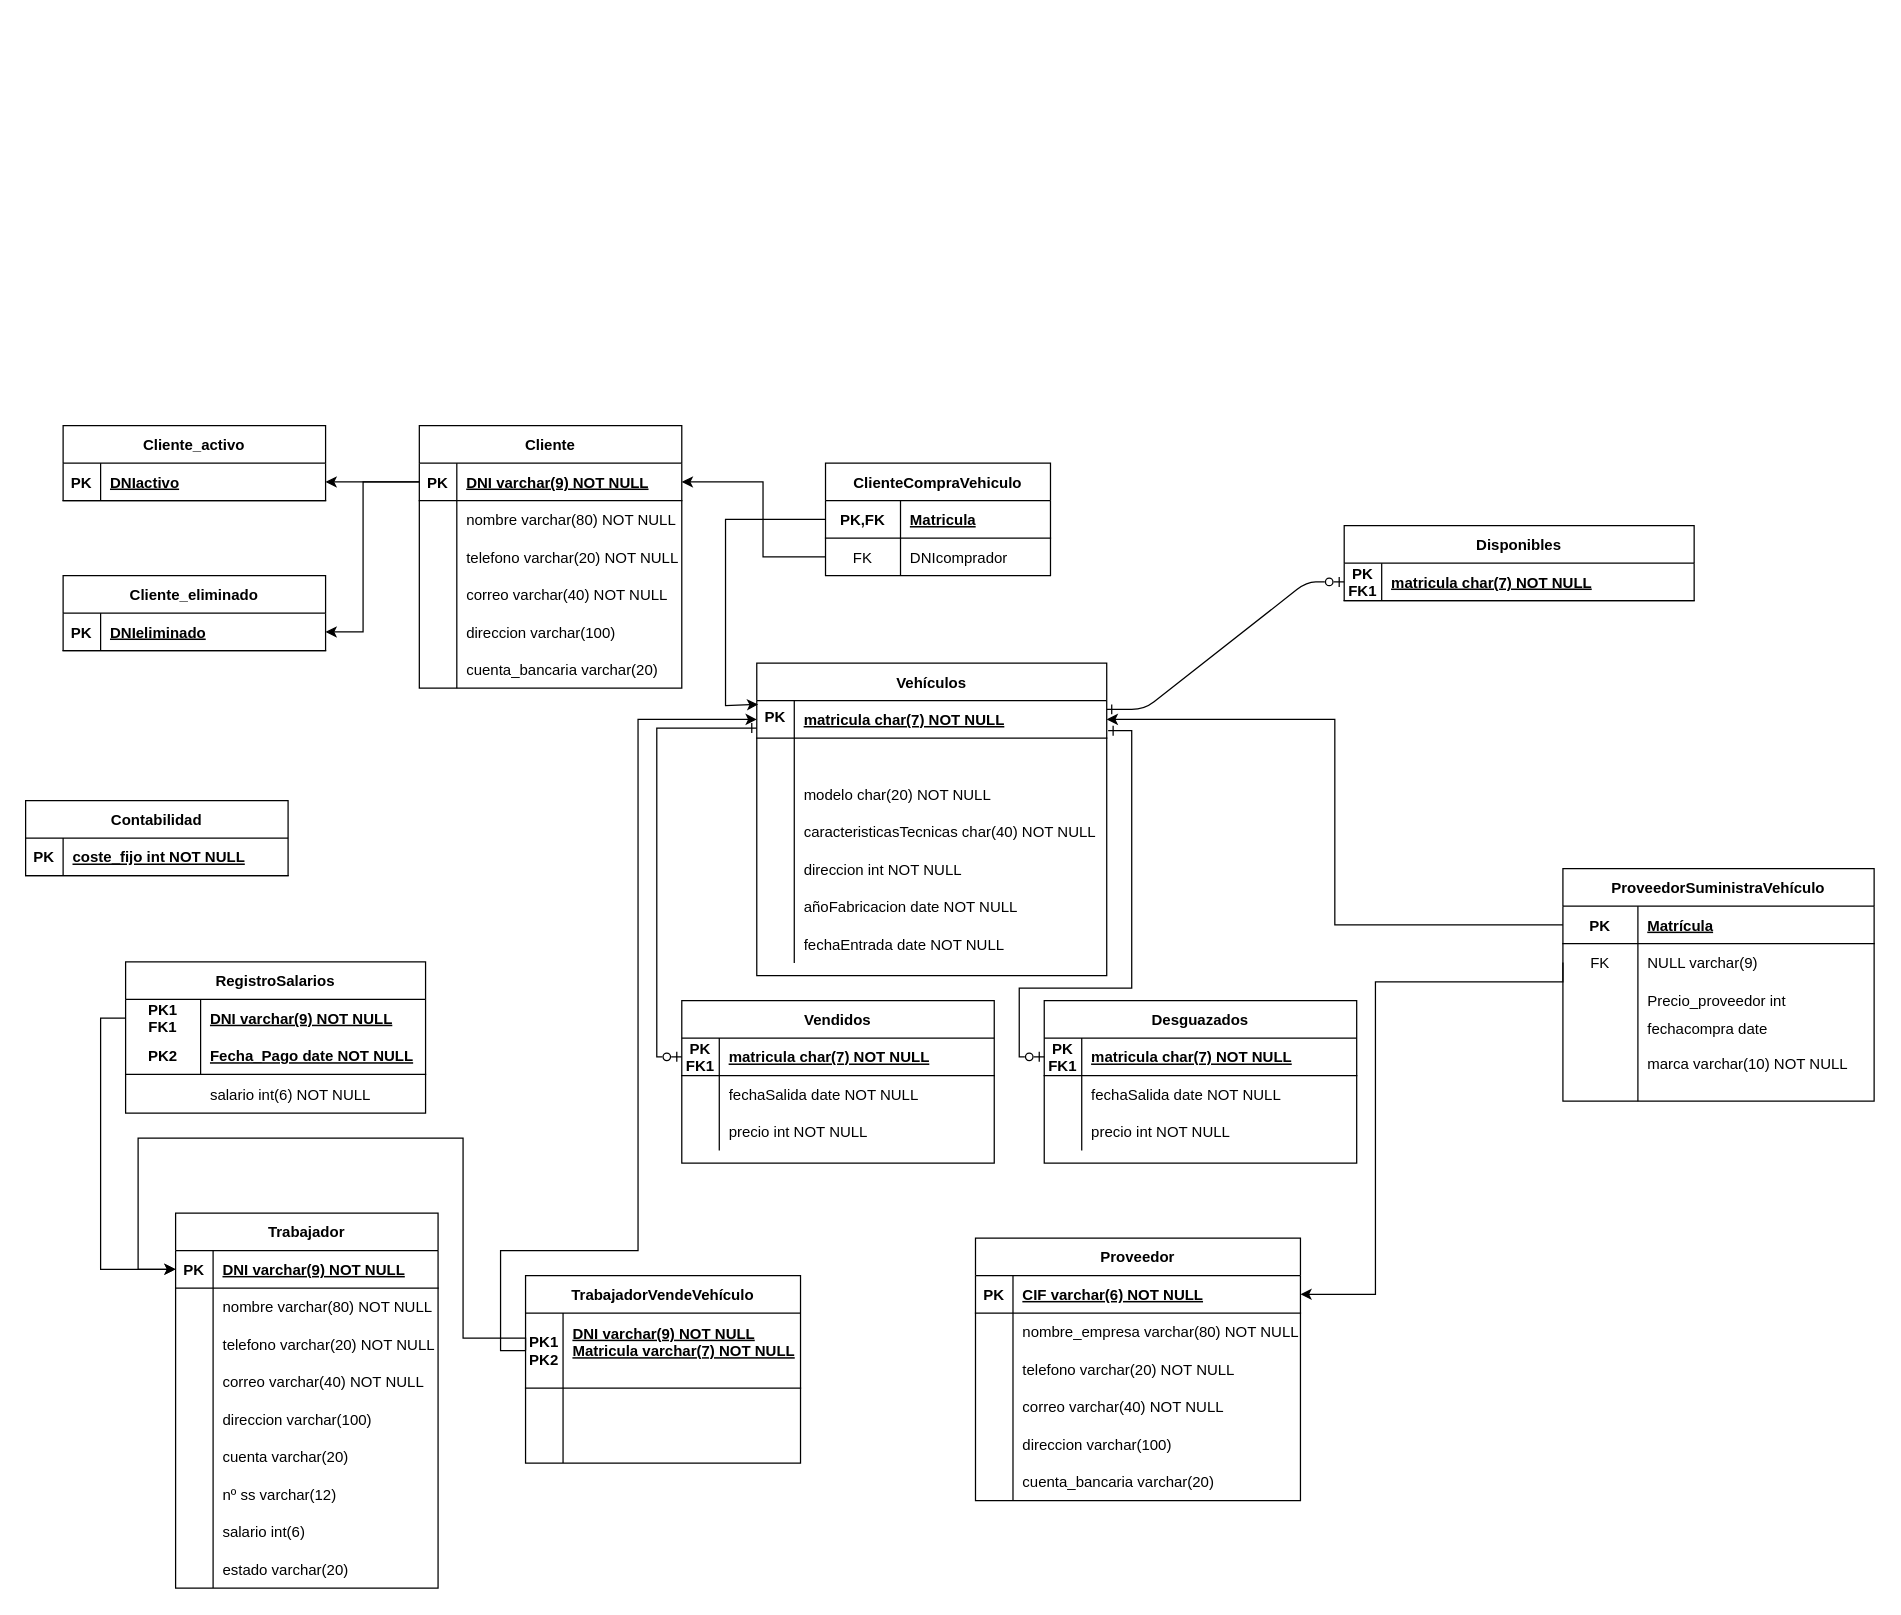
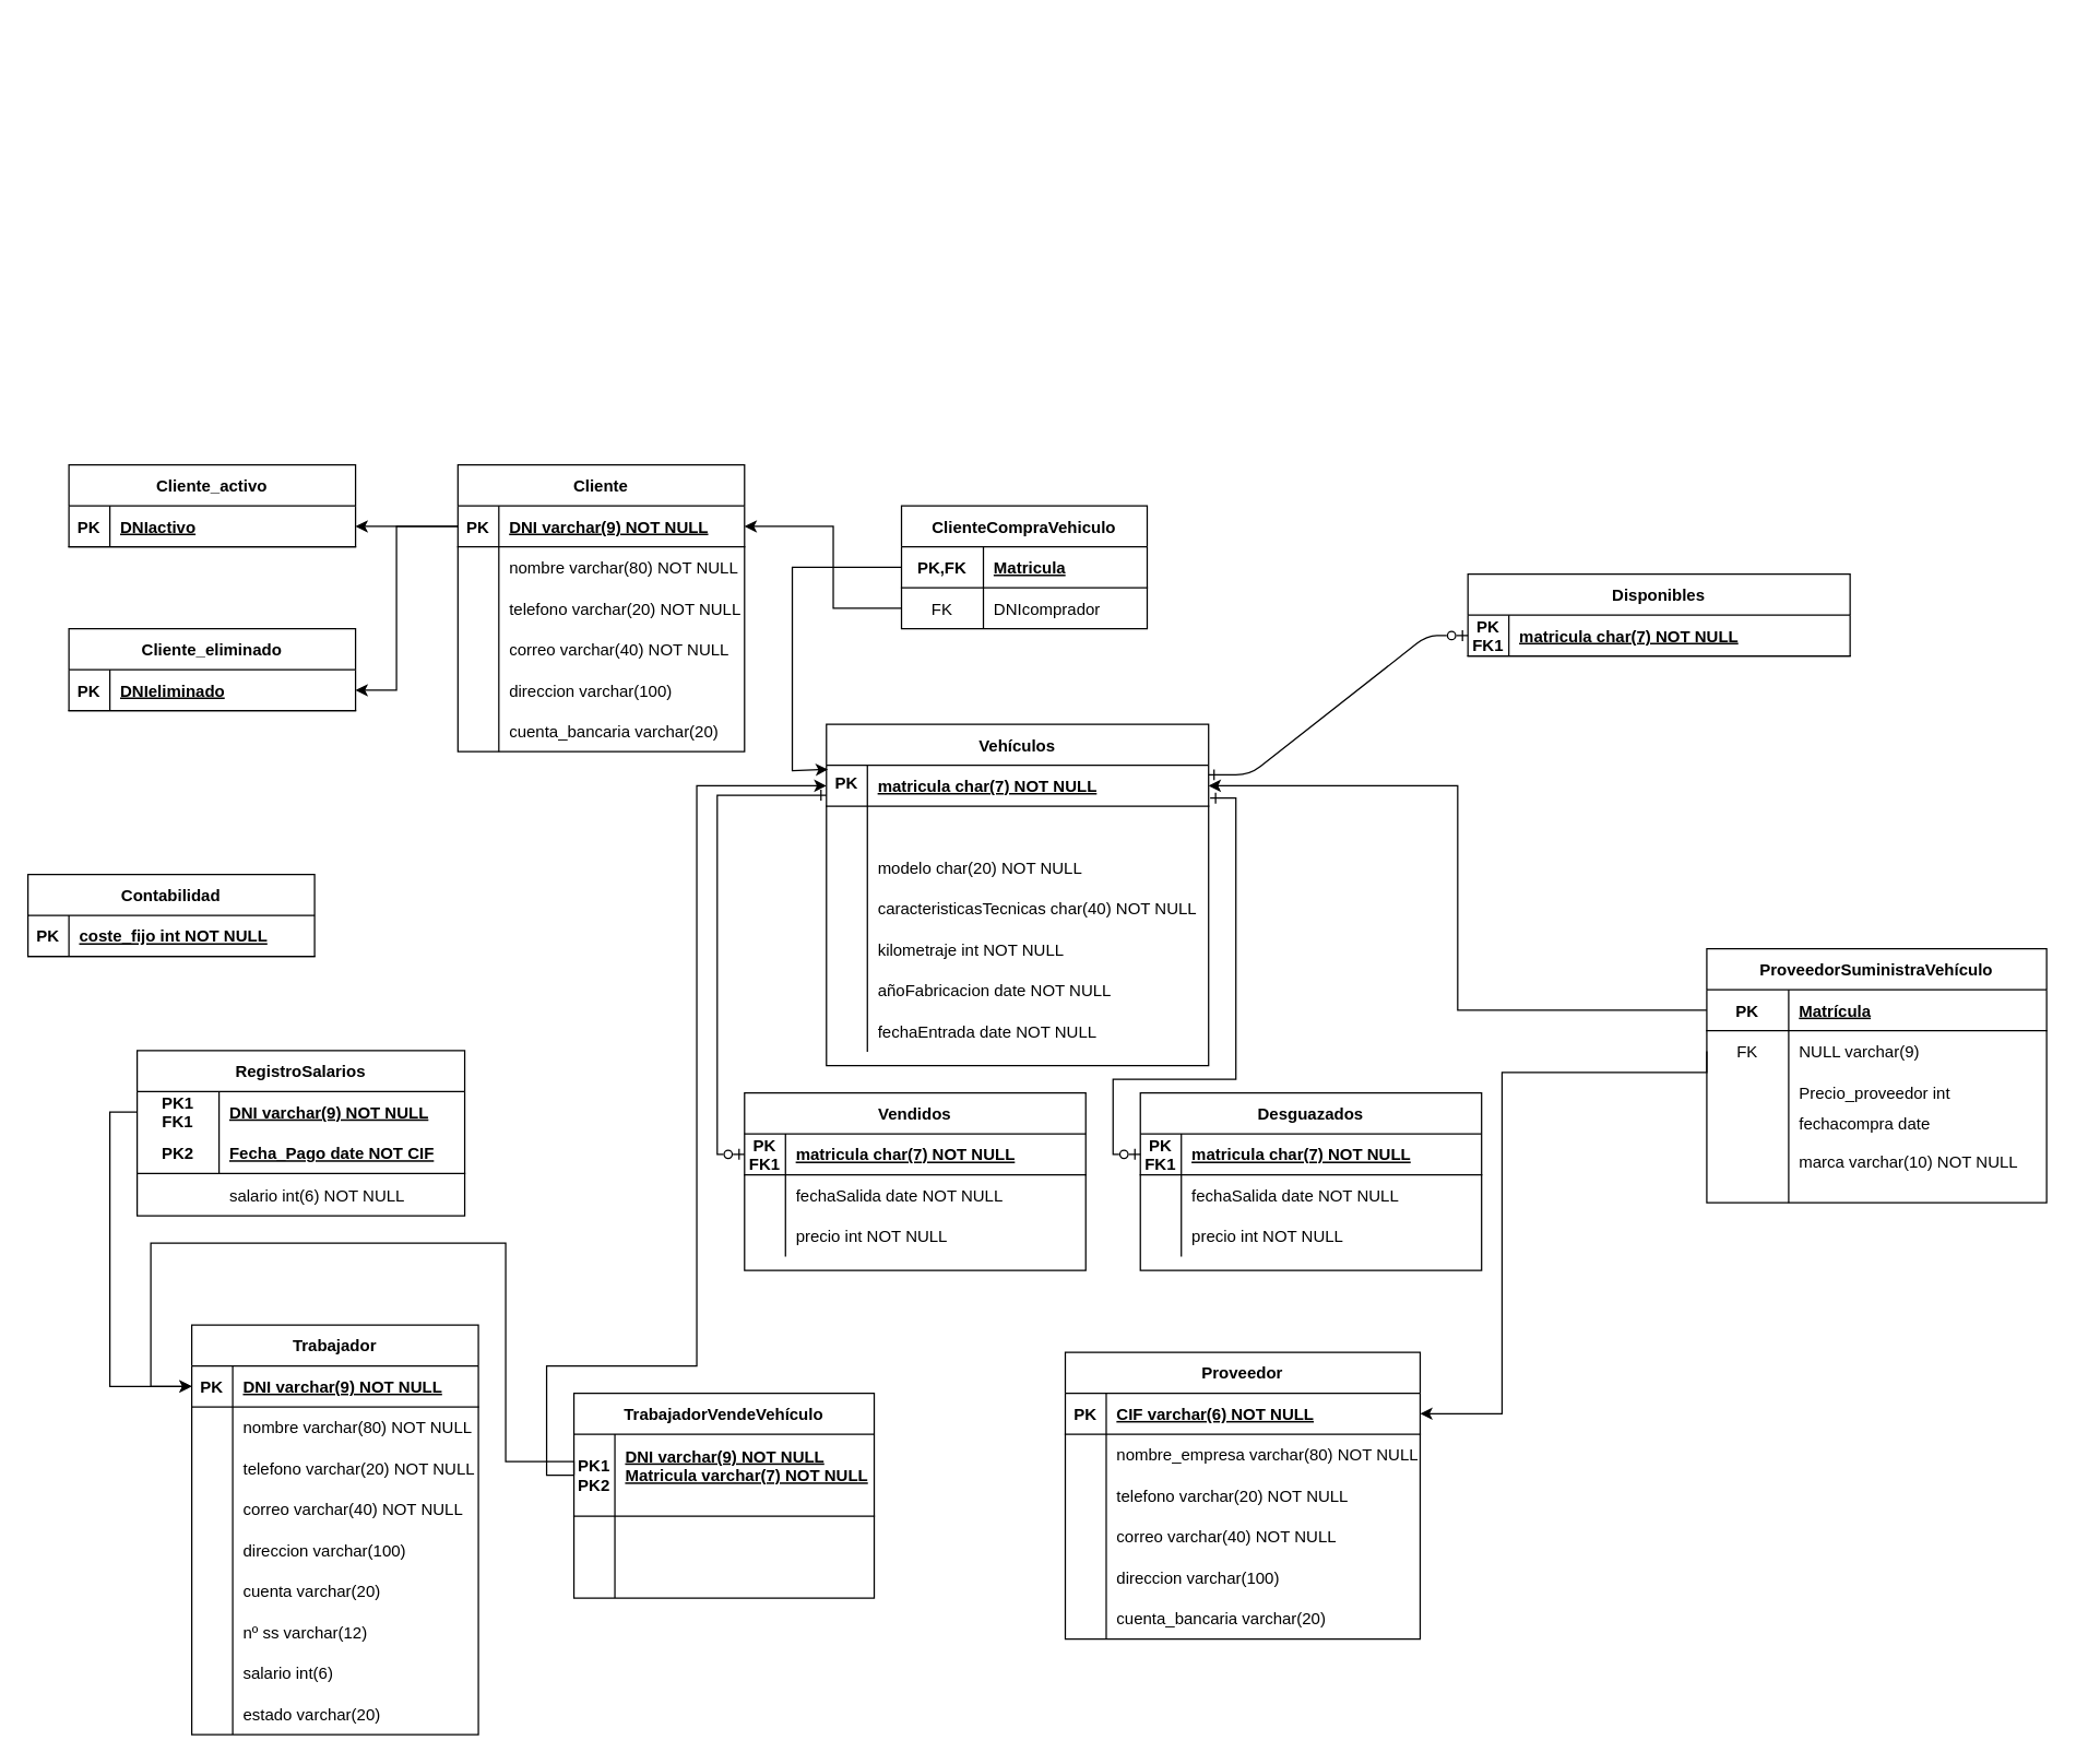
- <mxCell id="170" value="direccion int NOT NULL" style="shape=partialRectangle;overflow=hidden;connectable=0;fillColor=none;top=0;left=0;bottom=0;right=0;align=left;spacingLeft=6;" vertex="1" parent="168"><mxGeometry x="30" width="250" height="30" as="geometry"><mxRectangle width="250" height="30" as="alternateBounds" /></mxGeometry></mxCell>
+ <mxCell id="170" value="kilometraje int NOT NULL" style="shape=partialRectangle;overflow=hidden;connectable=0;fillColor=none;top=0;left=0;bottom=0;right=0;align=left;spacingLeft=6;" vertex="1" parent="168"><mxGeometry x="30" width="250" height="30" as="geometry"><mxRectangle width="250" height="30" as="alternateBounds" /></mxGeometry></mxCell>
- <mxCell id="153" value="Fecha_Pago date NOT NULL" style="shape=partialRectangle;connectable=0;fillColor=none;top=0;left=0;bottom=0;right=0;align=left;spacingLeft=6;fontStyle=5;overflow=hidden;" vertex="1" parent="151"><mxGeometry x="60" width="180" height="30" as="geometry"><mxRectangle width="180" height="30" as="alternateBounds" /></mxGeometry></mxCell>
+ <mxCell id="153" value="Fecha_Pago date NOT CIF" style="shape=partialRectangle;connectable=0;fillColor=none;top=0;left=0;bottom=0;right=0;align=left;spacingLeft=6;fontStyle=5;overflow=hidden;" vertex="1" parent="151"><mxGeometry x="60" width="180" height="30" as="geometry"><mxRectangle width="180" height="30" as="alternateBounds" /></mxGeometry></mxCell>
